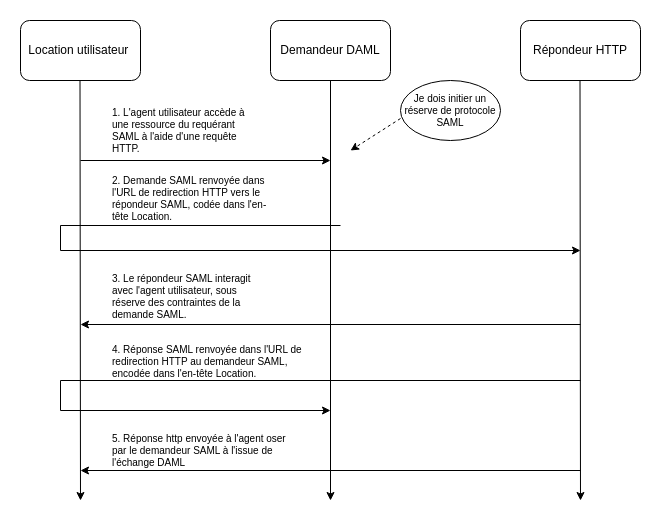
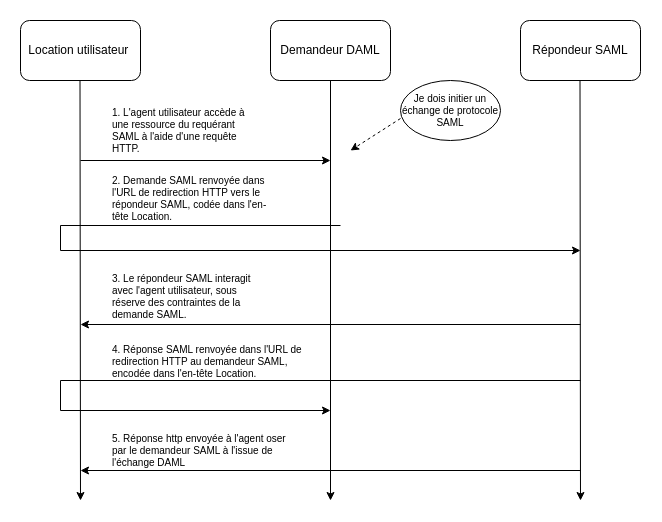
- <mxCell id="2" value="Répondeur HTTP" style="rounded=1;whiteSpace=wrap;html=1;" vertex="1" parent="1"><mxGeometry x="520" y="20" width="120" height="60" as="geometry" /></mxCell>
+ <mxCell id="2" value="Répondeur SAML" style="rounded=1;whiteSpace=wrap;html=1;" vertex="1" parent="1"><mxGeometry x="520" y="20" width="120" height="60" as="geometry" /></mxCell>
- <mxCell id="18" value="Je dois initier un réserve de protocole SAML" style="ellipse;whiteSpace=wrap;html=1;fontSize=10;" vertex="1" parent="1"><mxGeometry x="400" y="80" width="100" height="60" as="geometry" /></mxCell>
+ <mxCell id="18" value="Je dois initier un échange de protocole SAML" style="ellipse;whiteSpace=wrap;html=1;fontSize=10;" vertex="1" parent="1"><mxGeometry x="400" y="80" width="100" height="60" as="geometry" /></mxCell>
